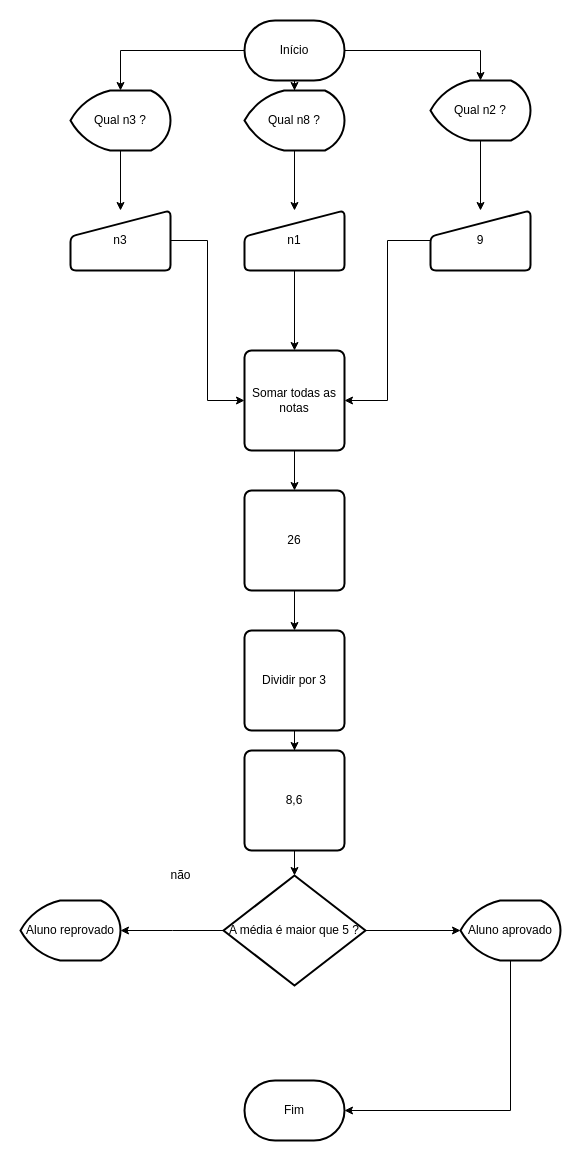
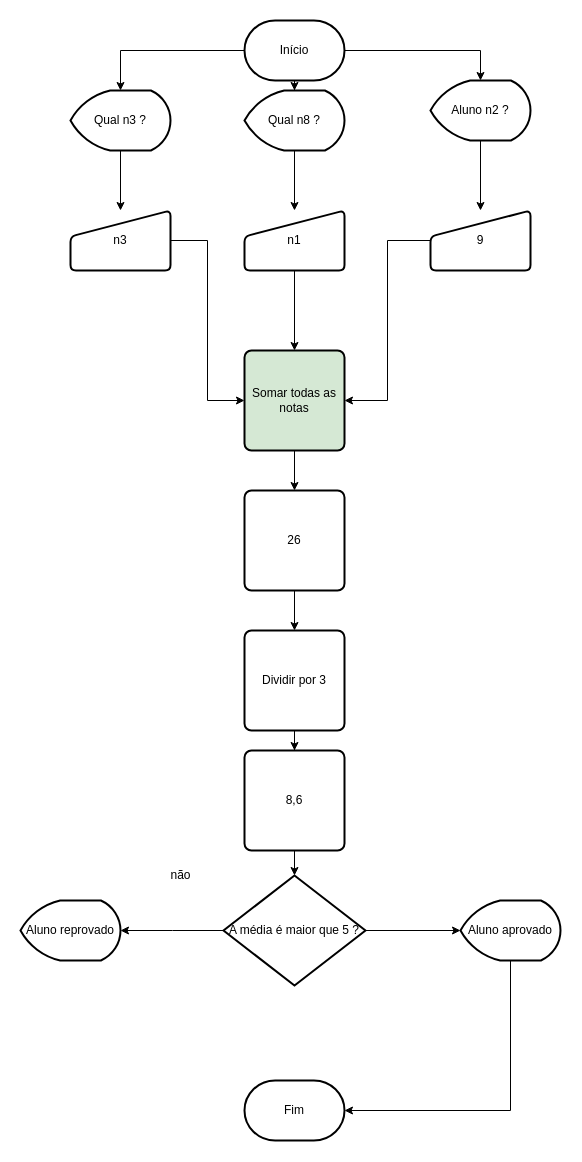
- <mxCell id="9" value="Qual n2 ?" style="strokeWidth=2;html=1;shape=mxgraph.flowchart.display;whiteSpace=wrap;" vertex="1" parent="1"><mxGeometry x="430" y="80" width="100" height="60" as="geometry" /></mxCell>
+ <mxCell id="9" value="Aluno n2 ?" style="strokeWidth=2;html=1;shape=mxgraph.flowchart.display;whiteSpace=wrap;" vertex="1" parent="1"><mxGeometry x="430" y="80" width="100" height="60" as="geometry" /></mxCell>
- <mxCell id="19" value="Somar todas as notas" style="rounded=1;whiteSpace=wrap;html=1;absoluteArcSize=1;arcSize=14;strokeWidth=2;" vertex="1" parent="1"><mxGeometry x="244" y="350" width="100" height="100" as="geometry" /></mxCell>
+ <mxCell id="19" value="Somar todas as notas" style="rounded=1;whiteSpace=wrap;html=1;absoluteArcSize=1;arcSize=14;strokeWidth=2;fillColor=#d5e8d4;" vertex="1" parent="1"><mxGeometry x="244" y="350" width="100" height="100" as="geometry" /></mxCell>
